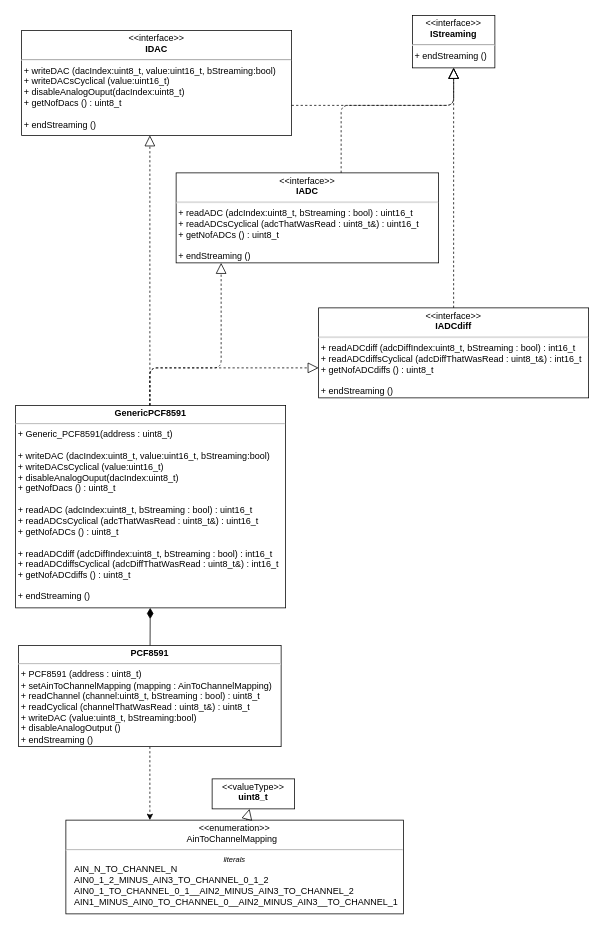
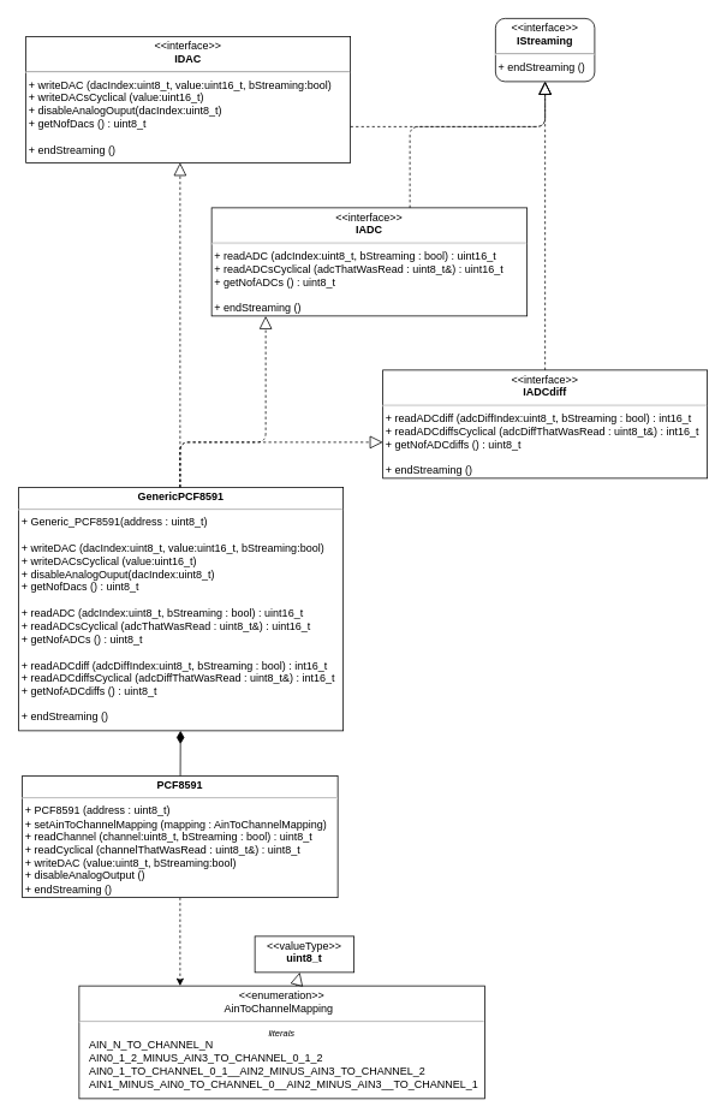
- <mxCell id="9" value="&lt;p style=&quot;margin:0px;margin-top:4px;text-align:center;&quot;&gt;&amp;lt;&amp;lt;interface&amp;gt;&amp;gt;&lt;br style=&quot;border-color: var(--border-color);&quot;&gt;&lt;b&gt;IStreaming&lt;br&gt;&lt;/b&gt;&lt;/p&gt;&lt;hr&gt;&amp;nbsp;+ endStreaming ()" style="verticalAlign=top;align=left;overflow=fill;fontSize=12;fontFamily=Helvetica;html=1;whiteSpace=wrap;" parent="1" vertex="1"><mxGeometry x="549" y="20" width="110" height="70" as="geometry" /></mxCell>
+ <mxCell id="9" value="&lt;p style=&quot;margin:0px;margin-top:4px;text-align:center;&quot;&gt;&amp;lt;&amp;lt;interface&amp;gt;&amp;gt;&lt;br style=&quot;border-color: var(--border-color);&quot;&gt;&lt;b&gt;IStreaming&lt;br&gt;&lt;/b&gt;&lt;/p&gt;&lt;hr&gt;&amp;nbsp;+ endStreaming ()" style="verticalAlign=top;align=left;overflow=fill;fontSize=12;fontFamily=Helvetica;html=1;whiteSpace=wrap;rounded=1;" parent="1" vertex="1"><mxGeometry x="549" y="20" width="110" height="70" as="geometry" /></mxCell>
